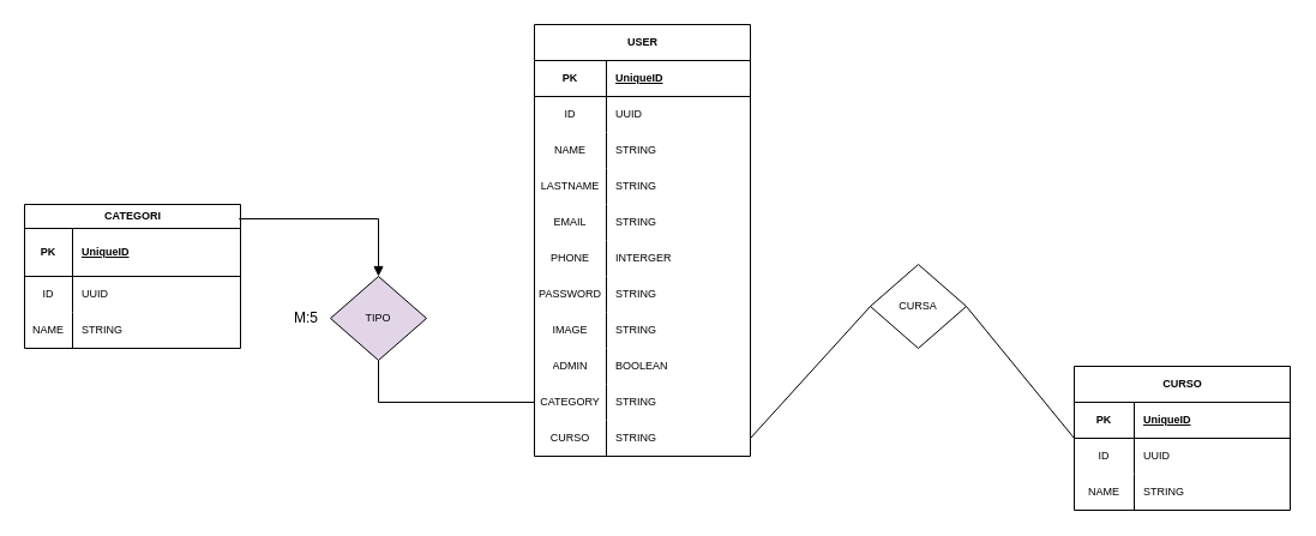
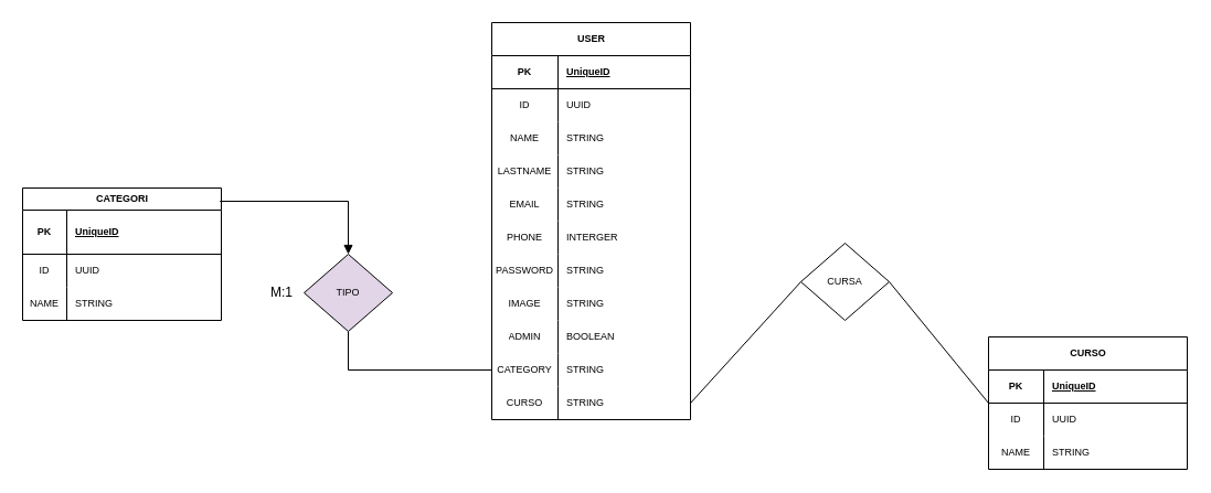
- <mxCell id="62" value="M:5" style="text;strokeColor=none;align=center;fillColor=none;html=1;verticalAlign=middle;whiteSpace=wrap;rounded=0;" vertex="1" parent="1"><mxGeometry x="225" y="250" width="60" height="30" as="geometry" /></mxCell>
+ <mxCell id="62" value="M:1" style="text;strokeColor=none;align=center;fillColor=none;html=1;verticalAlign=middle;whiteSpace=wrap;rounded=0;" vertex="1" parent="1"><mxGeometry x="225" y="250" width="60" height="30" as="geometry" /></mxCell>
